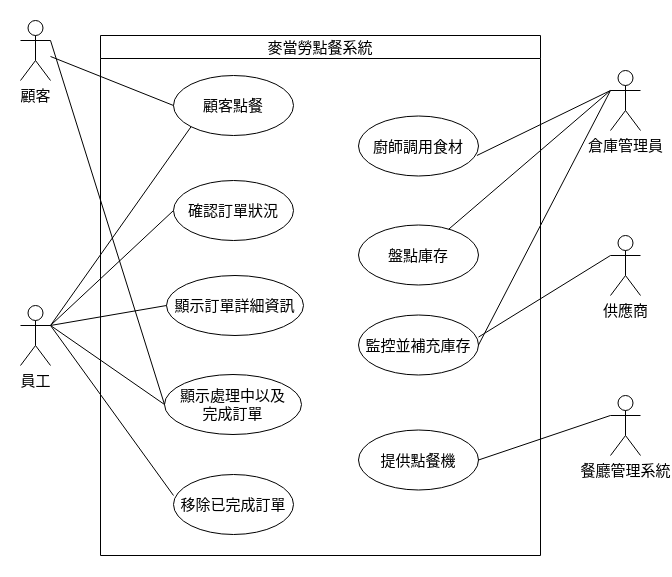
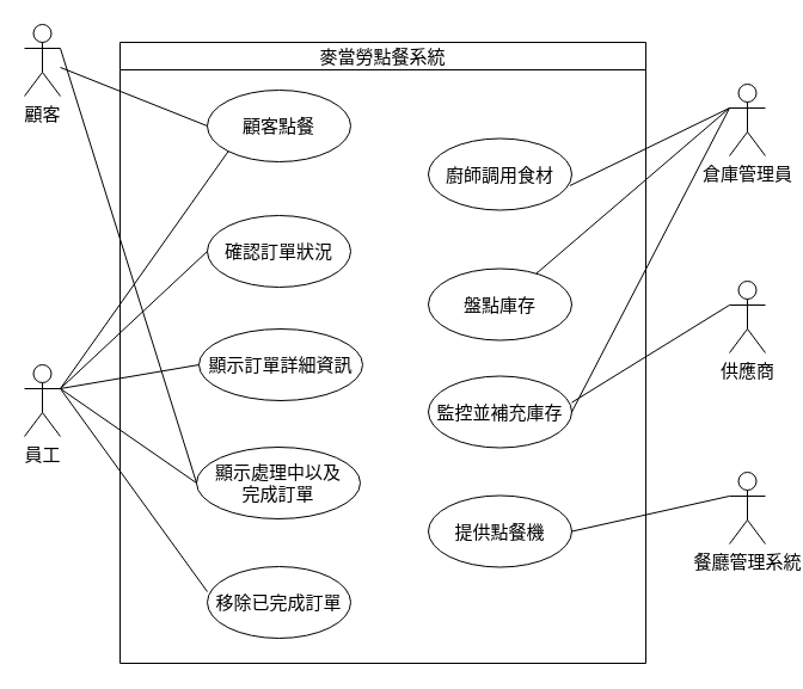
- <mxCell id="10" value="提供點餐機" style="ellipse;whiteSpace=wrap;html=1;fontSize=15;" parent="2" vertex="1"><mxGeometry x="258" y="394.5" width="120" height="60" as="geometry" /></mxCell>
+ <mxCell id="10" value="提供點餐機" style="ellipse;whiteSpace=wrap;html=1;fontSize=15;" parent="2" vertex="1"><mxGeometry x="258" y="379.5" width="120" height="60" as="geometry" /></mxCell>
